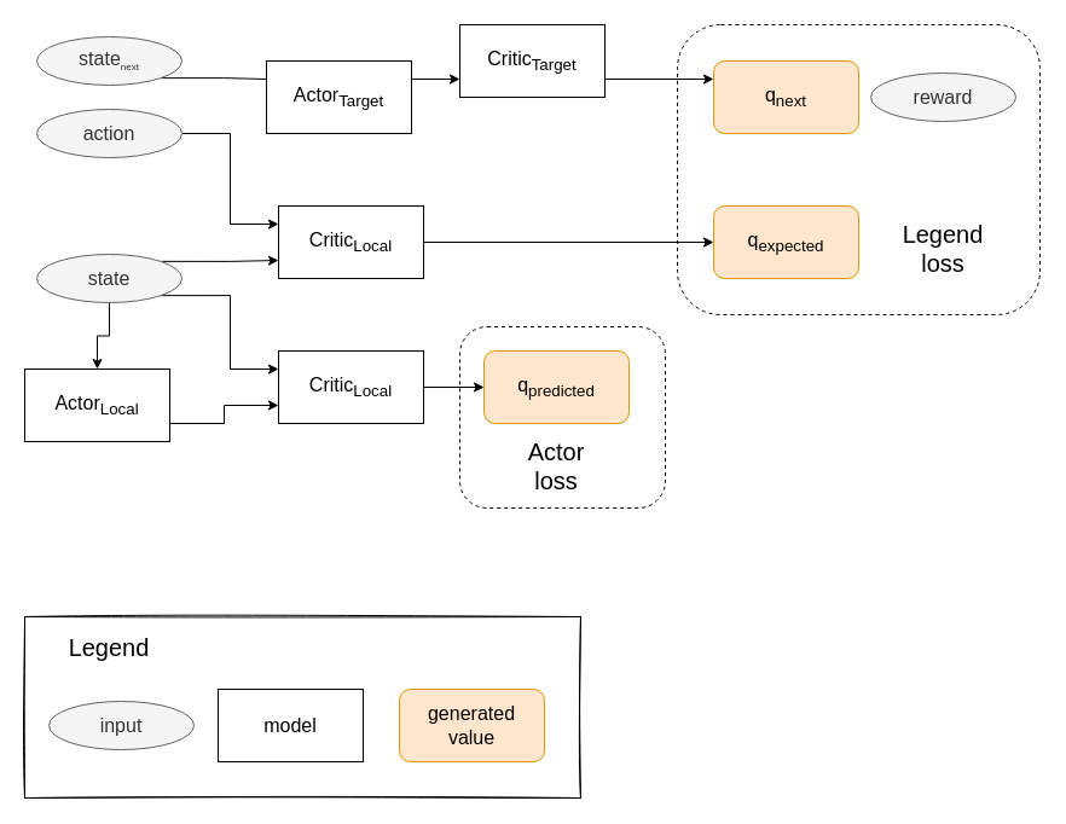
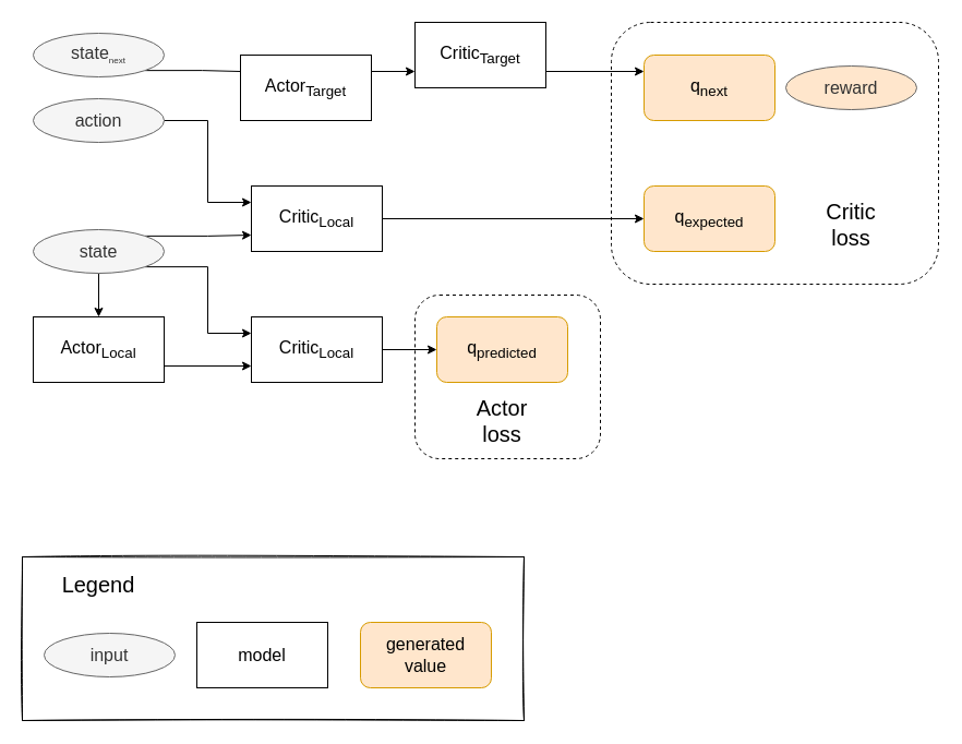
- <mxCell id="10" value="reward" style="ellipse;whiteSpace=wrap;html=1;fontSize=16;fillColor=#f5f5f5;fontColor=#333333;strokeColor=#666666;" parent="1" vertex="1"><mxGeometry x="720" y="60" width="120" height="40" as="geometry" /></mxCell>
+ <mxCell id="10" value="reward" style="ellipse;whiteSpace=wrap;html=1;fontSize=16;fillColor=#ffe6cc;fontColor=#333333;strokeColor=#666666;" parent="1" vertex="1"><mxGeometry x="720" y="60" width="120" height="40" as="geometry" /></mxCell>
- <mxCell id="27" value="Legend loss" style="text;html=1;strokeColor=none;fillColor=none;align=center;verticalAlign=middle;whiteSpace=wrap;rounded=0;dashed=1;fontSize=20;" parent="1" vertex="1"><mxGeometry x="750" y="190" width="60" height="30" as="geometry" /></mxCell>
+ <mxCell id="27" value="Critic loss" style="text;html=1;strokeColor=none;fillColor=none;align=center;verticalAlign=middle;whiteSpace=wrap;rounded=0;dashed=1;fontSize=20;" parent="1" vertex="1"><mxGeometry x="750" y="190" width="60" height="30" as="geometry" /></mxCell>
- <mxCell id="14" value="Actor&lt;sub&gt;Local&lt;/sub&gt;" style="rounded=0;whiteSpace=wrap;html=1;fontSize=16;" parent="1" vertex="1"><mxGeometry x="20" y="305" width="120" height="60" as="geometry" /></mxCell>
+ <mxCell id="14" value="Actor&lt;sub&gt;Local&lt;/sub&gt;" style="rounded=0;whiteSpace=wrap;html=1;fontSize=16;" parent="1" vertex="1"><mxGeometry x="30" y="290" width="120" height="60" as="geometry" /></mxCell>
